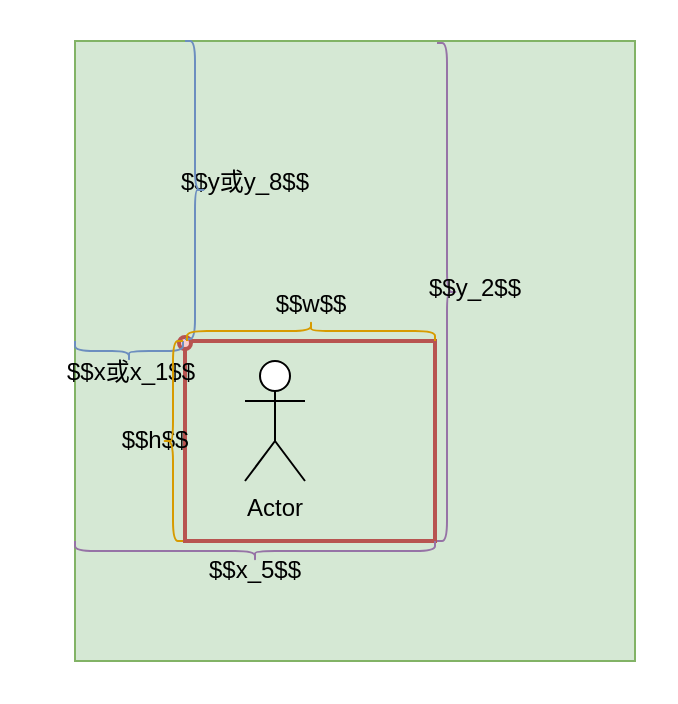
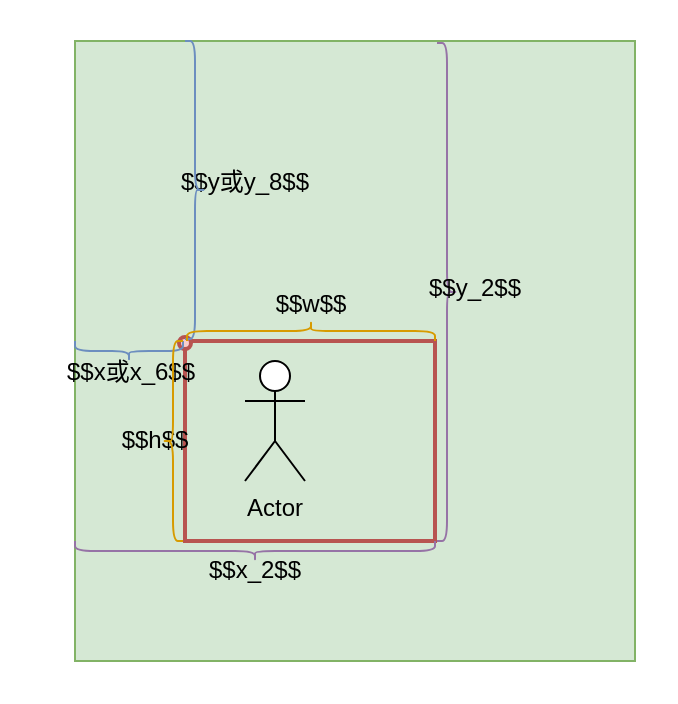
- <mxCell id="8" value="$$x或x_1$$" style="text;html=1;align=center;verticalAlign=middle;resizable=0;points=[];autosize=1;strokeColor=none;fillColor=none;strokeWidth=2;" vertex="1" parent="1"><mxGeometry x="20" y="171" width="90" height="30" as="geometry" /></mxCell>
+ <mxCell id="8" value="$$x或x_6$$" style="text;html=1;align=center;verticalAlign=middle;resizable=0;points=[];autosize=1;strokeColor=none;fillColor=none;strokeWidth=2;" vertex="1" parent="1"><mxGeometry x="20" y="171" width="90" height="30" as="geometry" /></mxCell>
- <mxCell id="17" value="$$x_5$$" style="text;html=1;align=center;verticalAlign=middle;resizable=0;points=[];autosize=1;strokeColor=none;fillColor=none;strokeWidth=2;" vertex="1" parent="1"><mxGeometry x="92" y="270" width="70" height="30" as="geometry" /></mxCell>
+ <mxCell id="17" value="$$x_2$$" style="text;html=1;align=center;verticalAlign=middle;resizable=0;points=[];autosize=1;strokeColor=none;fillColor=none;strokeWidth=2;" vertex="1" parent="1"><mxGeometry x="92" y="270" width="70" height="30" as="geometry" /></mxCell>
